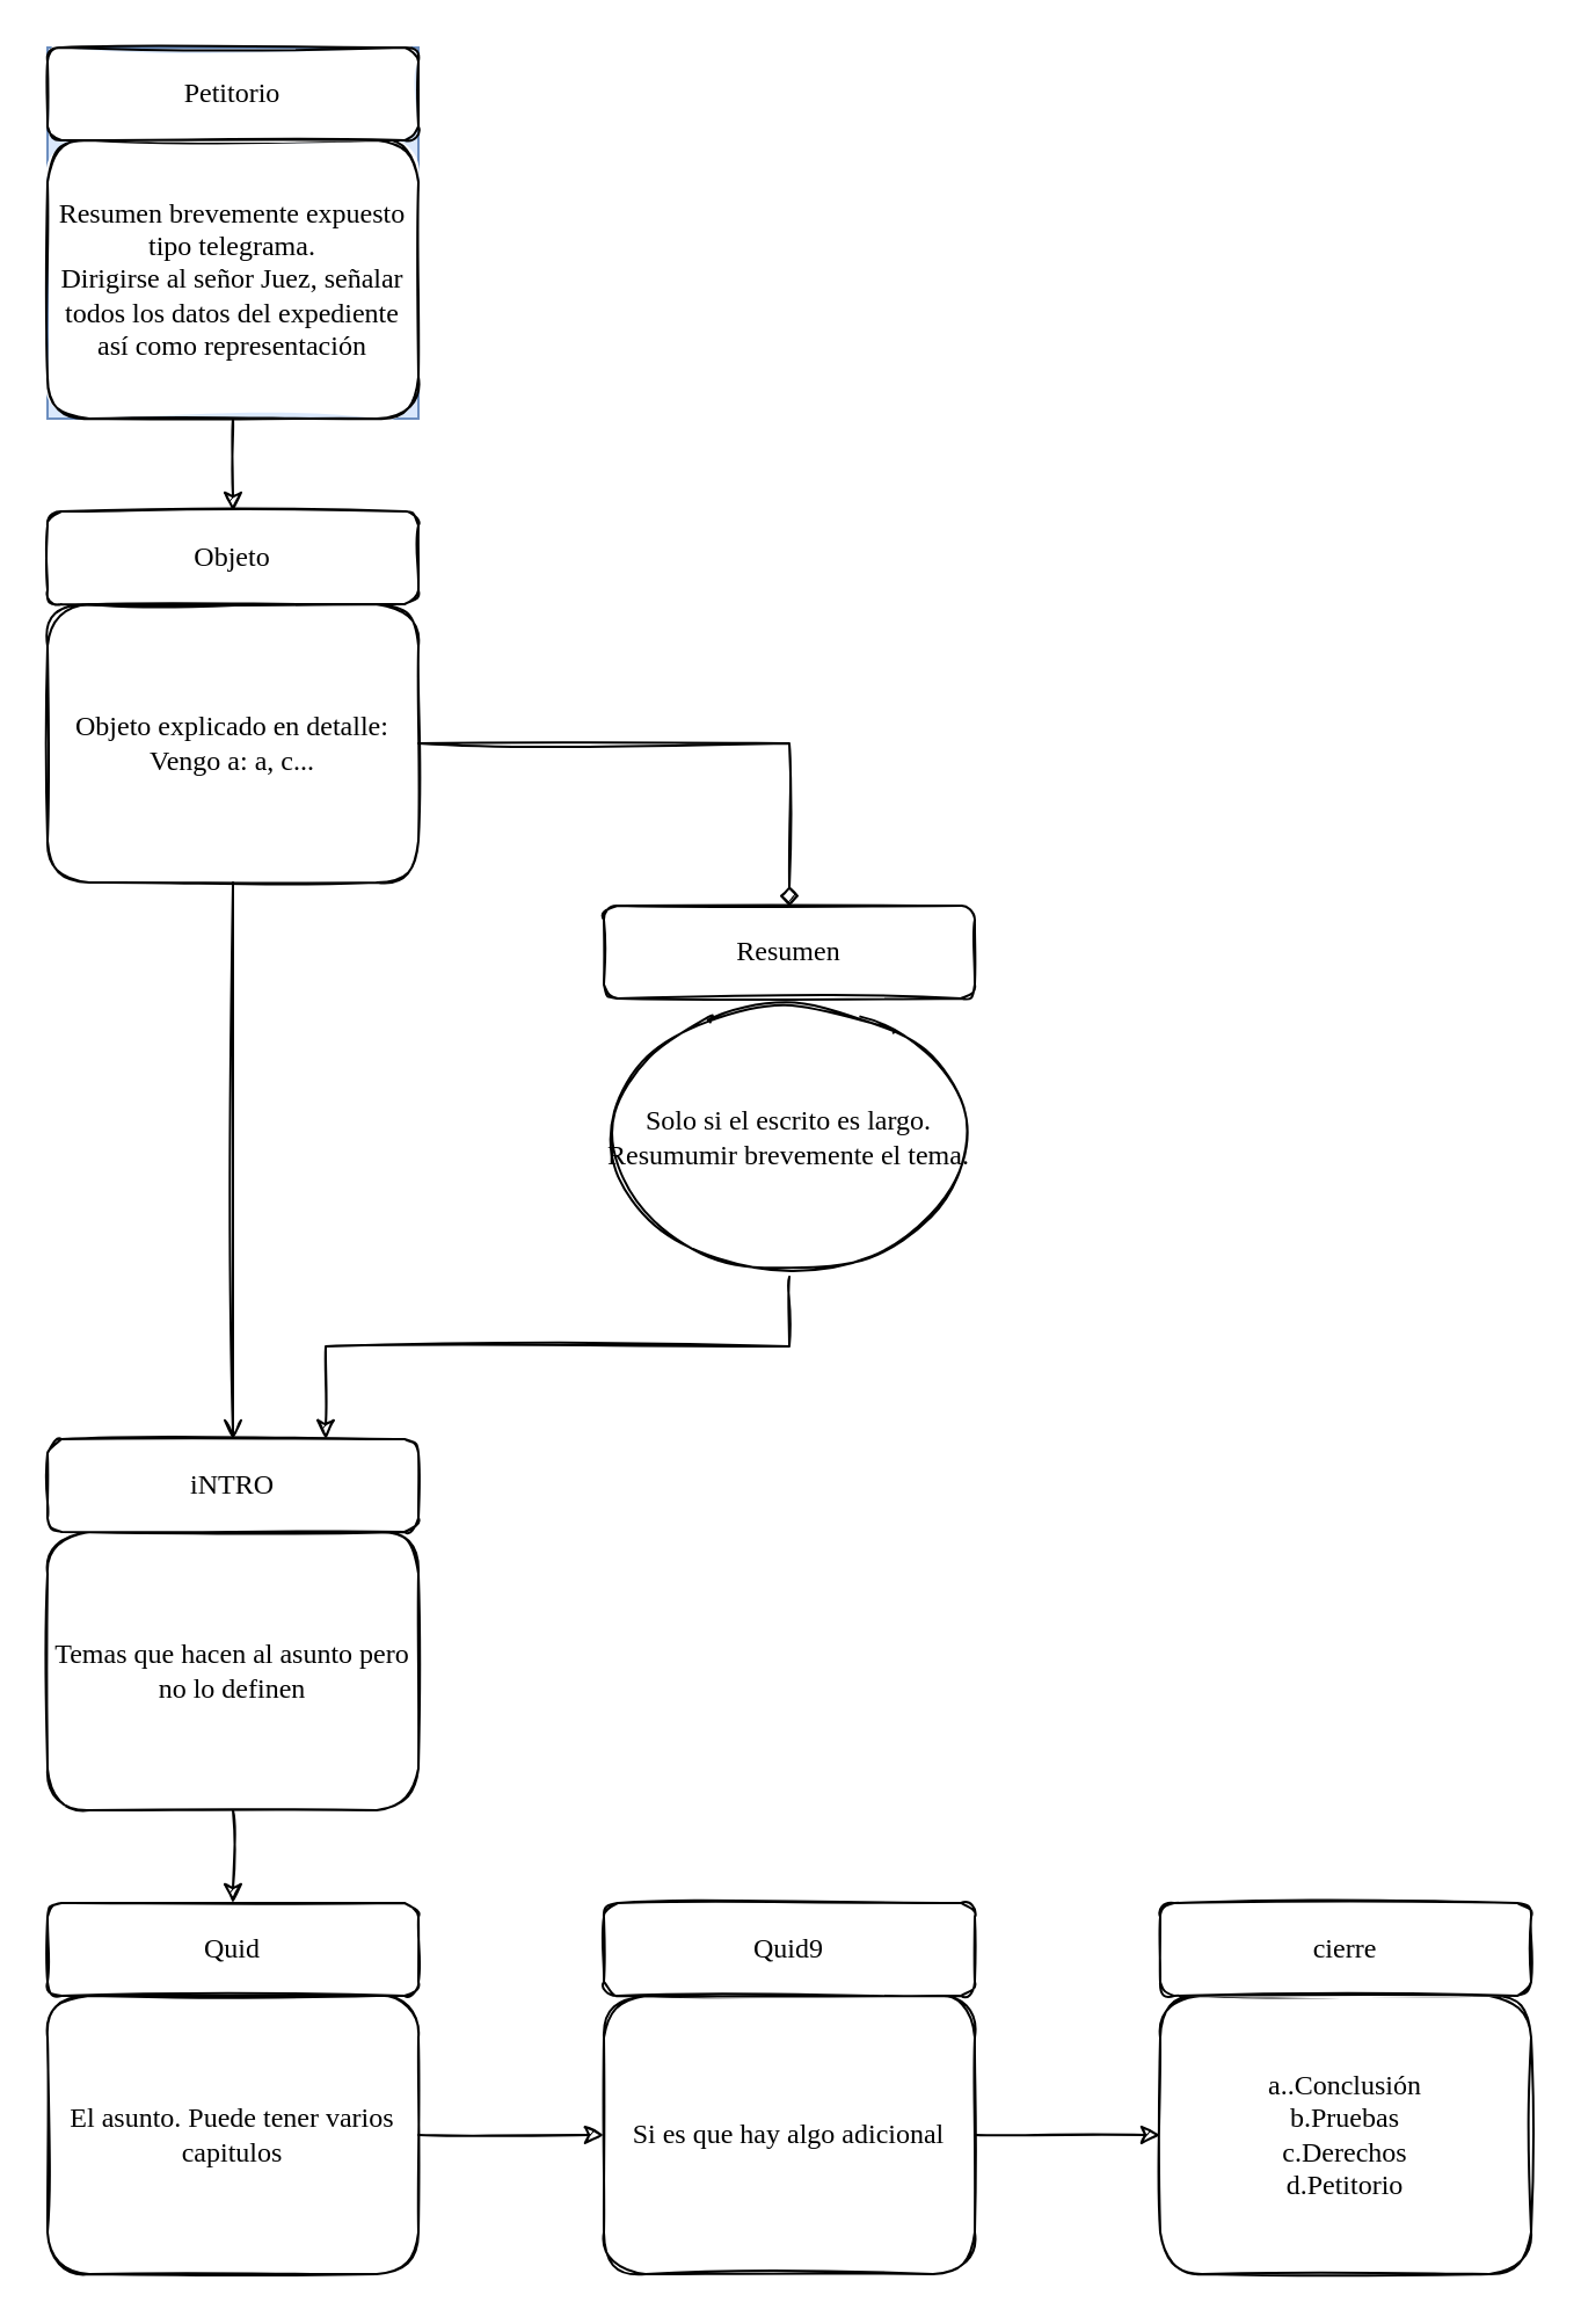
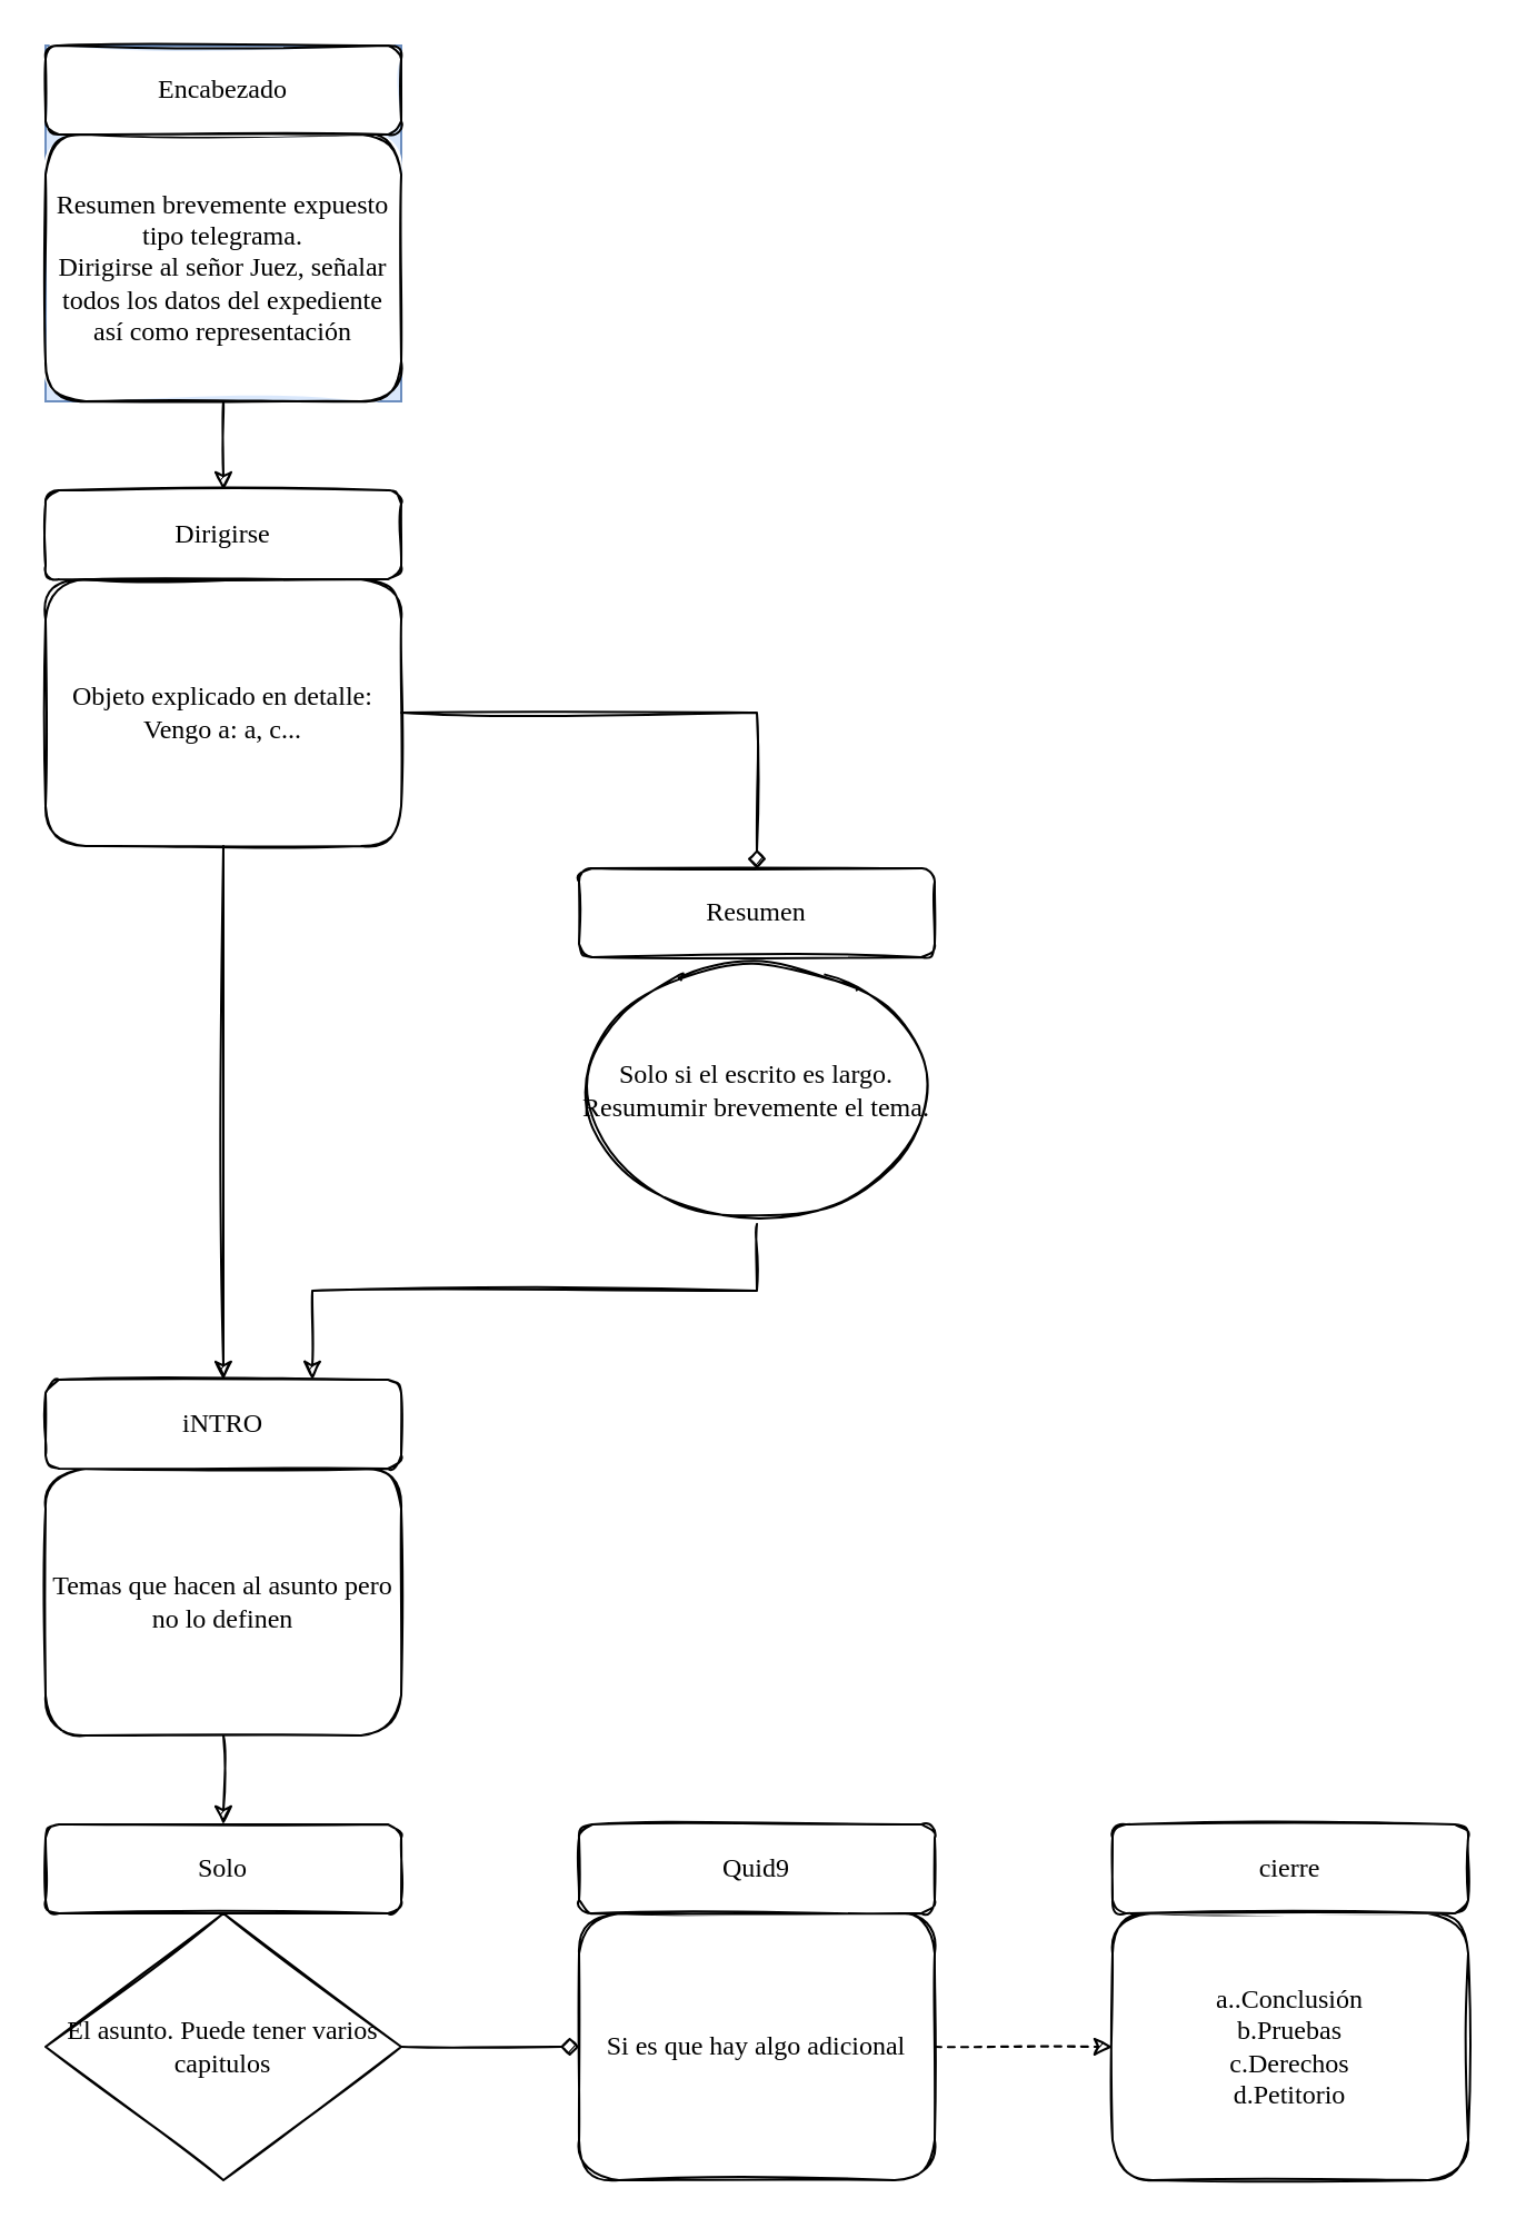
- <mxCell id="4" value="Petitorio" style="rounded=1;whiteSpace=wrap;html=1;fontFamily=Architects Daughter;shadow=0;sketch=1;fontSource=https%3A%2F%2Ffonts.googleapis.com%2Fcss%3Ffamily%3DArchitects%2BDaughter;" parent="2" vertex="1"><mxGeometry width="160" height="40" as="geometry" /></mxCell>
+ <mxCell id="4" value="Encabezado" style="rounded=1;whiteSpace=wrap;html=1;fontFamily=Architects Daughter;shadow=0;sketch=1;fontSource=https%3A%2F%2Ffonts.googleapis.com%2Fcss%3Ffamily%3DArchitects%2BDaughter;" parent="2" vertex="1"><mxGeometry width="160" height="40" as="geometry" /></mxCell>
- <mxCell id="7" value="Objeto" style="rounded=1;whiteSpace=wrap;html=1;fontFamily=Architects Daughter;shadow=0;sketch=1;fontSource=https%3A%2F%2Ffonts.googleapis.com%2Fcss%3Ffamily%3DArchitects%2BDaughter;" parent="5" vertex="1"><mxGeometry width="160" height="40" as="geometry" /></mxCell>
+ <mxCell id="7" value="Dirigirse" style="rounded=1;whiteSpace=wrap;html=1;fontFamily=Architects Daughter;shadow=0;sketch=1;fontSource=https%3A%2F%2Ffonts.googleapis.com%2Fcss%3Ffamily%3DArchitects%2BDaughter;" parent="5" vertex="1"><mxGeometry width="160" height="40" as="geometry" /></mxCell>
- <mxCell id="27" style="edgeStyle=orthogonalEdgeStyle;rounded=0;sketch=1;orthogonalLoop=1;jettySize=auto;html=1;exitX=0.5;exitY=1;exitDx=0;exitDy=0;fontFamily=Garamond;endArrow=open;" parent="1" source="6" target="14" edge="1"><mxGeometry relative="1" as="geometry" /></mxCell>
+ <mxCell id="27" style="edgeStyle=orthogonalEdgeStyle;rounded=0;sketch=1;orthogonalLoop=1;jettySize=auto;html=1;exitX=0.5;exitY=1;exitDx=0;exitDy=0;fontFamily=Garamond;" parent="1" source="6" target="14" edge="1"><mxGeometry relative="1" as="geometry" /></mxCell>
- <mxCell id="17" value="Quid" style="rounded=1;whiteSpace=wrap;html=1;fontFamily=Architects Daughter;shadow=0;sketch=1;fontSource=https%3A%2F%2Ffonts.googleapis.com%2Fcss%3Ffamily%3DArchitects%2BDaughter;" parent="15" vertex="1"><mxGeometry width="160" height="40" as="geometry" /></mxCell>
+ <mxCell id="17" value="Solo" style="rounded=1;whiteSpace=wrap;html=1;fontFamily=Architects Daughter;shadow=0;sketch=1;fontSource=https%3A%2F%2Ffonts.googleapis.com%2Fcss%3Ffamily%3DArchitects%2BDaughter;" parent="15" vertex="1"><mxGeometry width="160" height="40" as="geometry" /></mxCell>
- <mxCell id="16" value="El asunto. Puede tener varios capitulos" style="rounded=1;whiteSpace=wrap;html=1;fontFamily=Architects Daughter;shadow=0;sketch=1;fontSource=https%3A%2F%2Ffonts.googleapis.com%2Fcss%3Ffamily%3DArchitects%2BDaughter;" parent="15" vertex="1"><mxGeometry y="40" width="160" height="120" as="geometry" /></mxCell>
+ <mxCell id="16" value="El asunto. Puede tener varios capitulos" style="rhombus;whiteSpace=wrap;html=1;fontFamily=Architects Daughter;shadow=0;sketch=1;fontSource=https%3A%2F%2Ffonts.googleapis.com%2Fcss%3Ffamily%3DArchitects%2BDaughter;" parent="15" vertex="1"><mxGeometry y="40" width="160" height="120" as="geometry" /></mxCell>
- <mxCell id="25" style="edgeStyle=orthogonalEdgeStyle;rounded=0;sketch=1;orthogonalLoop=1;jettySize=auto;html=1;exitX=1;exitY=0.5;exitDx=0;exitDy=0;entryX=0;entryY=0.5;entryDx=0;entryDy=0;fontFamily=Garamond;" parent="1" source="16" target="19" edge="1"><mxGeometry relative="1" as="geometry" /></mxCell>
+ <mxCell id="25" style="edgeStyle=orthogonalEdgeStyle;rounded=0;sketch=1;orthogonalLoop=1;jettySize=auto;html=1;exitX=1;exitY=0.5;exitDx=0;exitDy=0;entryX=0;entryY=0.5;entryDx=0;entryDy=0;fontFamily=Garamond;endArrow=diamond;" parent="1" source="16" target="19" edge="1"><mxGeometry relative="1" as="geometry" /></mxCell>
- <mxCell id="26" style="edgeStyle=orthogonalEdgeStyle;rounded=0;sketch=1;orthogonalLoop=1;jettySize=auto;html=1;exitX=1;exitY=0.5;exitDx=0;exitDy=0;entryX=0;entryY=0.5;entryDx=0;entryDy=0;fontFamily=Garamond;" parent="1" source="19" target="22" edge="1"><mxGeometry relative="1" as="geometry" /></mxCell>
+ <mxCell id="26" style="edgeStyle=orthogonalEdgeStyle;rounded=0;sketch=1;orthogonalLoop=1;jettySize=auto;html=1;exitX=1;exitY=0.5;exitDx=0;exitDy=0;entryX=0;entryY=0.5;entryDx=0;entryDy=0;fontFamily=Garamond;dashed=1;" parent="1" source="19" target="22" edge="1"><mxGeometry relative="1" as="geometry" /></mxCell>
